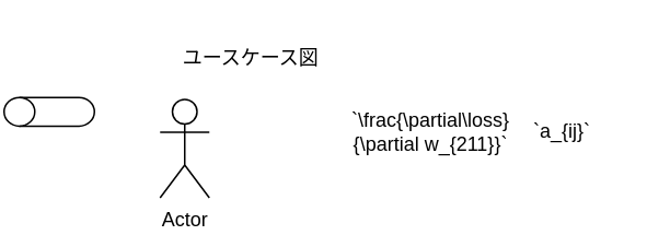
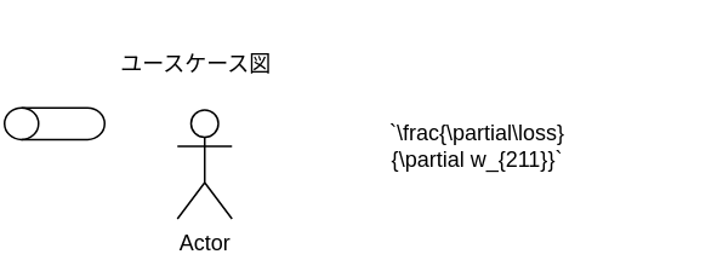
- <mxCell id="5" value="ユースケース図" style="text;html=1;align=center;verticalAlign=middle;resizable=0;points=[];autosize=1;strokeColor=none;fillColor=none;" vertex="1" parent="1"><mxGeometry x="97" y="20" width="110" height="30" as="geometry" /></mxCell>
+ <mxCell id="5" value="ユースケース図" style="text;html=1;align=center;verticalAlign=middle;resizable=0;points=[];autosize=1;strokeColor=none;fillColor=none;" vertex="1" parent="1"><mxGeometry x="52" y="20" width="110" height="30" as="geometry" /></mxCell>
- <mxCell id="3" value="`a_{ij}`" style="text;strokeColor=none;align=center;fillColor=none;html=1;verticalAlign=middle;whiteSpace=wrap;rounded=0;" vertex="1" parent="1"><mxGeometry x="312" y="65" width="60" height="30" as="geometry" /></mxCell>
